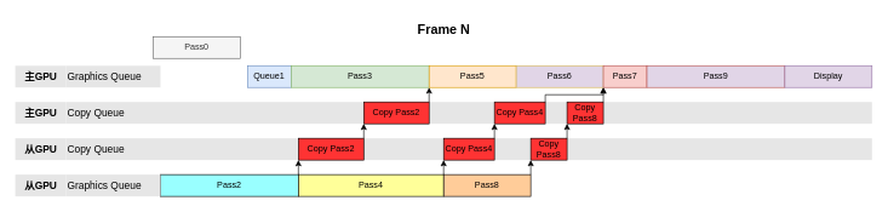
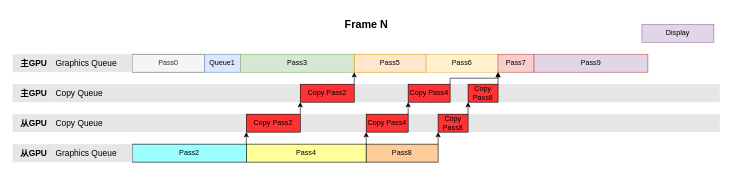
- <mxCell id="2" value="Pass0" style="rounded=0;whiteSpace=wrap;html=1;fillColor=#f5f5f5;fontColor=#333333;strokeColor=#666666;" vertex="1" parent="1"><mxGeometry x="210" y="50" width="120" height="30" as="geometry" /></mxCell>
+ <mxCell id="2" value="Pass0" style="rounded=0;whiteSpace=wrap;html=1;fillColor=#f5f5f5;fontColor=#333333;strokeColor=#666666;" vertex="1" parent="1"><mxGeometry x="220" y="90" width="120" height="30" as="geometry" /></mxCell>
- <mxCell id="6" value="Pass6" style="rounded=0;whiteSpace=wrap;html=1;fillColor=#e1d5e7;strokeColor=#d6b656;" vertex="1" parent="1"><mxGeometry x="710" y="90" width="120" height="30" as="geometry" /></mxCell>
+ <mxCell id="6" value="Pass6" style="rounded=0;whiteSpace=wrap;html=1;fillColor=#fff2cc;strokeColor=#d6b656;" vertex="1" parent="1"><mxGeometry x="710" y="90" width="120" height="30" as="geometry" /></mxCell>
- <mxCell id="9" value="Display" style="rounded=0;whiteSpace=wrap;html=1;fillColor=#e1d5e7;strokeColor=#9673a6;" vertex="1" parent="1"><mxGeometry x="1080" y="90" width="120" height="30" as="geometry" /></mxCell>
+ <mxCell id="9" value="Display" style="rounded=0;whiteSpace=wrap;html=1;fillColor=#e1d5e7;strokeColor=#9673a6;" vertex="1" parent="1"><mxGeometry x="1070" y="40" width="120" height="30" as="geometry" /></mxCell>
